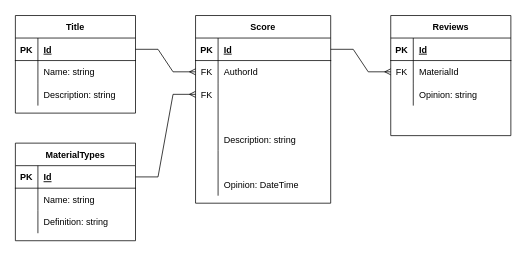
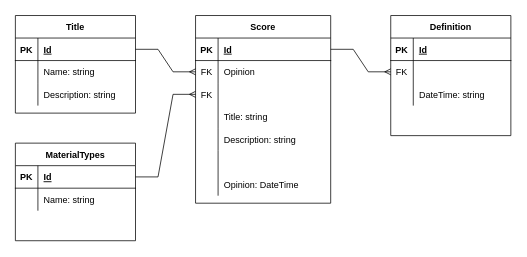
- <mxCell id="2" value="Reviews" style="shape=table;startSize=30;container=1;collapsible=1;childLayout=tableLayout;fixedRows=1;rowLines=0;fontStyle=1;align=center;resizeLast=1;" vertex="1" parent="1"><mxGeometry x="520" y="20" width="160" height="160" as="geometry" /></mxCell>
+ <mxCell id="2" value="Definition" style="shape=table;startSize=30;container=1;collapsible=1;childLayout=tableLayout;fixedRows=1;rowLines=0;fontStyle=1;align=center;resizeLast=1;" vertex="1" parent="1"><mxGeometry x="520" y="20" width="160" height="160" as="geometry" /></mxCell>
- <mxCell id="20" value="AuthorId" style="shape=partialRectangle;connectable=0;fillColor=none;top=0;left=0;bottom=0;right=0;align=left;spacingLeft=6;overflow=hidden;" vertex="1" parent="18"><mxGeometry x="30" width="150" height="30" as="geometry"><mxRectangle width="150" height="30" as="alternateBounds" /></mxGeometry></mxCell>
+ <mxCell id="20" value="Opinion" style="shape=partialRectangle;connectable=0;fillColor=none;top=0;left=0;bottom=0;right=0;align=left;spacingLeft=6;overflow=hidden;" vertex="1" parent="18"><mxGeometry x="30" width="150" height="30" as="geometry"><mxRectangle width="150" height="30" as="alternateBounds" /></mxGeometry></mxCell>
- <mxCell id="8" value="MaterialId" style="shape=partialRectangle;connectable=0;fillColor=none;top=0;left=0;bottom=0;right=0;align=left;spacingLeft=6;overflow=hidden;" vertex="1" parent="6"><mxGeometry x="30" width="130" height="30" as="geometry"><mxRectangle width="130" height="30" as="alternateBounds" /></mxGeometry></mxCell>
- <mxCell id="11" value="Opinion: string" style="shape=partialRectangle;connectable=0;fillColor=none;top=0;left=0;bottom=0;right=0;align=left;spacingLeft=6;overflow=hidden;" vertex="1" parent="9"><mxGeometry x="30" width="130" height="30" as="geometry"><mxRectangle width="130" height="30" as="alternateBounds" /></mxGeometry></mxCell>
+ <mxCell id="11" value="DateTime: string" style="shape=partialRectangle;connectable=0;fillColor=none;top=0;left=0;bottom=0;right=0;align=left;spacingLeft=6;overflow=hidden;" vertex="1" parent="9"><mxGeometry x="30" width="130" height="30" as="geometry"><mxRectangle width="130" height="30" as="alternateBounds" /></mxGeometry></mxCell>
+ <mxCell id="25" value="Title: string" style="shape=partialRectangle;connectable=0;fillColor=none;top=0;left=0;bottom=0;right=0;align=left;spacingLeft=6;overflow=hidden;" vertex="1" parent="23"><mxGeometry x="30" width="150" height="30" as="geometry"><mxRectangle width="150" height="30" as="alternateBounds" /></mxGeometry></mxCell>
- <mxCell id="53" value="Definition: string" style="shape=partialRectangle;connectable=0;fillColor=none;top=0;left=0;bottom=0;right=0;align=left;spacingLeft=6;overflow=hidden;" vertex="1" parent="51"><mxGeometry x="30" width="130" height="30" as="geometry"><mxRectangle width="130" height="30" as="alternateBounds" /></mxGeometry></mxCell>
